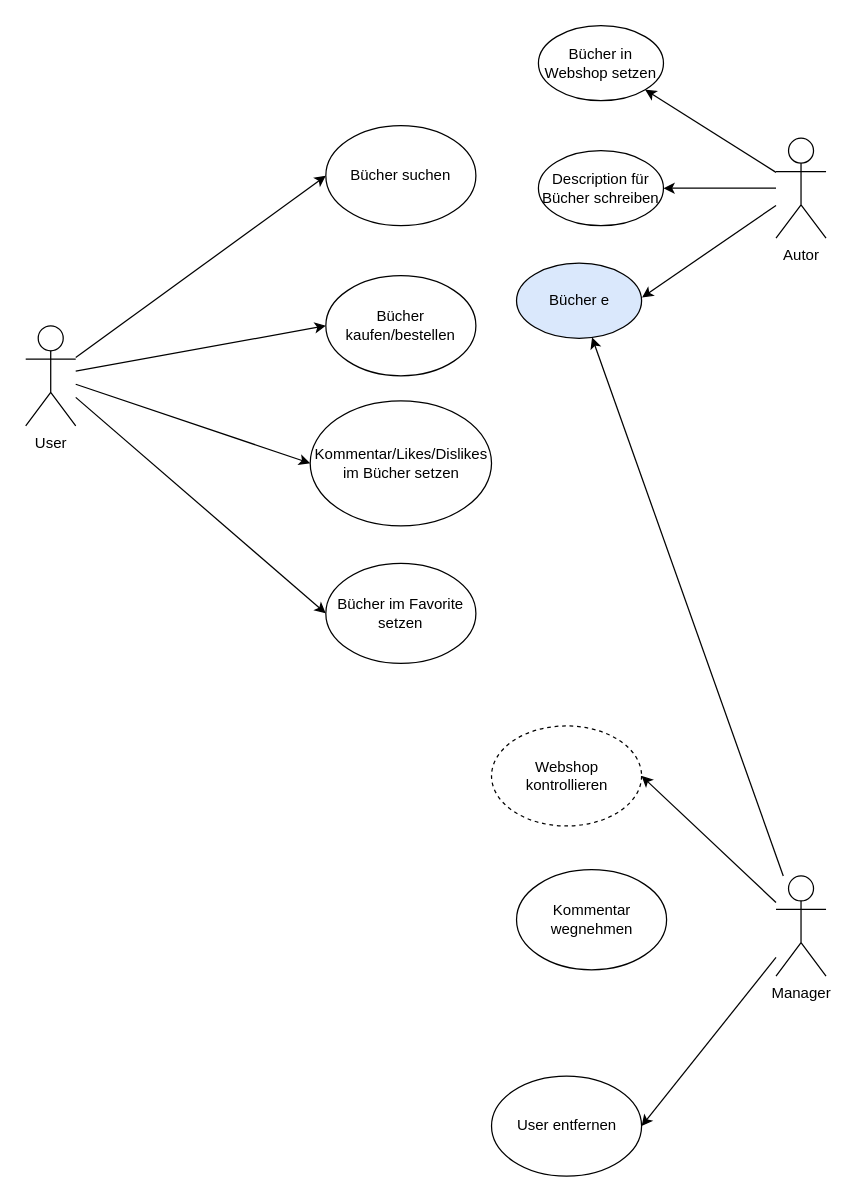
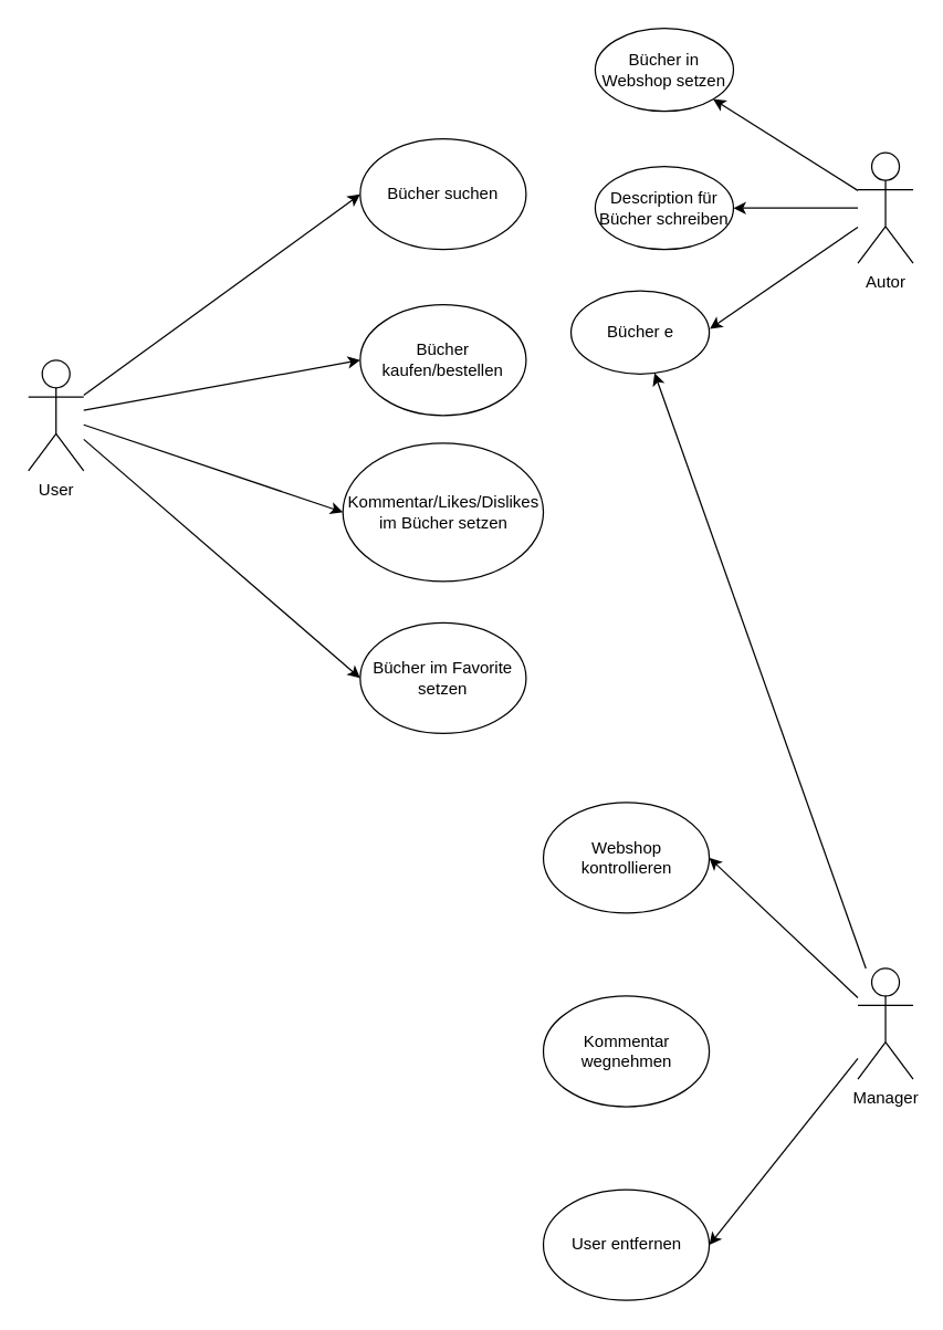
- <mxCell id="24" value="Bücher e" style="ellipse;whiteSpace=wrap;html=1;fillColor=#dae8fc;" vertex="1" parent="1"><mxGeometry x="412.5" y="210" width="100" height="60" as="geometry" /></mxCell>
+ <mxCell id="24" value="Bücher e" style="ellipse;whiteSpace=wrap;html=1;" vertex="1" parent="1"><mxGeometry x="412.5" y="210" width="100" height="60" as="geometry" /></mxCell>
- <mxCell id="21" value="Webshop kontrollieren" style="ellipse;whiteSpace=wrap;html=1;dashed=1;" vertex="1" parent="1"><mxGeometry x="392.5" y="580" width="120" height="80" as="geometry" /></mxCell>
+ <mxCell id="21" value="Webshop kontrollieren" style="ellipse;whiteSpace=wrap;html=1;" vertex="1" parent="1"><mxGeometry x="392.5" y="580" width="120" height="80" as="geometry" /></mxCell>
- <mxCell id="23" value="Kommentar wegnehmen" style="ellipse;whiteSpace=wrap;html=1;" vertex="1" parent="1"><mxGeometry x="412.5" y="695" width="120" height="80" as="geometry" /></mxCell>
+ <mxCell id="23" value="Kommentar wegnehmen" style="ellipse;whiteSpace=wrap;html=1;" vertex="1" parent="1"><mxGeometry x="392.5" y="720" width="120" height="80" as="geometry" /></mxCell>
